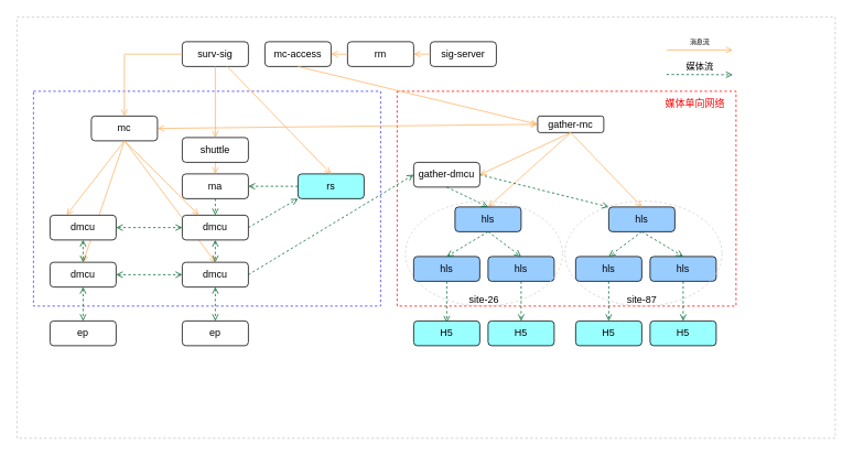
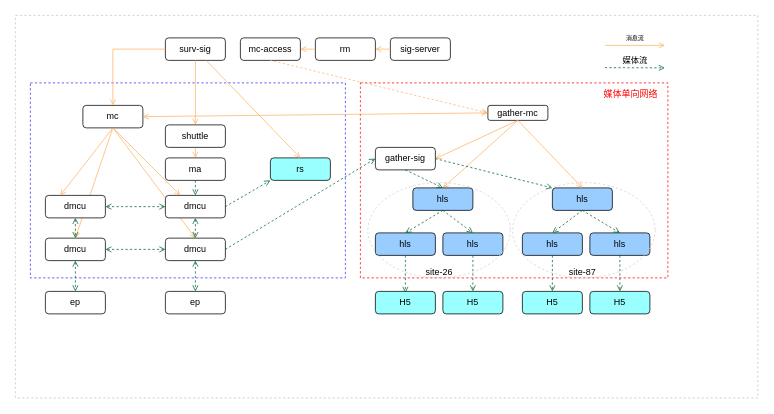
- <mxCell id="62" value="" style="endArrow=none;html=1;rounded=0;strokeColor=#FFB366;startArrow=open;startFill=0;endFill=0;entryX=0.5;entryY=1;entryDx=0;entryDy=0;exitX=0;exitY=0.5;exitDx=0;exitDy=0;" parent="1" source="8" target="27" edge="1"><mxGeometry width="50" height="50" relative="1" as="geometry"><mxPoint x="450" y="190" as="sourcePoint" /><mxPoint x="470" y="90" as="targetPoint" /></mxGeometry></mxCell>
+ <mxCell id="62" value="" style="endArrow=none;html=1;rounded=0;strokeColor=#FFB366;startArrow=open;startFill=0;endFill=0;entryX=0.5;entryY=1;entryDx=0;entryDy=0;exitX=0;exitY=0.5;exitDx=0;exitDy=0;dashed=1;" parent="1" source="8" target="27" edge="1"><mxGeometry width="50" height="50" relative="1" as="geometry"><mxPoint x="450" y="190" as="sourcePoint" /><mxPoint x="470" y="90" as="targetPoint" /></mxGeometry></mxCell>
- <mxCell id="9" value="gather-dmcu" style="rounded=1;whiteSpace=wrap;html=1;" parent="1" vertex="1"><mxGeometry x="500" y="196" width="80" height="30" as="geometry" /></mxCell>
+ <mxCell id="9" value="gather-sig" style="rounded=1;whiteSpace=wrap;html=1;" parent="1" vertex="1"><mxGeometry x="500" y="196" width="80" height="30" as="geometry" /></mxCell>
- <mxCell id="36" value="" style="endArrow=open;startArrow=none;html=1;exitX=0;exitY=0.5;exitDx=0;exitDy=0;entryX=1;entryY=0.5;entryDx=0;entryDy=0;rounded=0;endFill=0;startFill=0;dashed=1;strokeColor=#006633;" parent="1" source="26" target="23" edge="1"><mxGeometry width="50" height="50" relative="1" as="geometry"><mxPoint x="410" y="285" as="sourcePoint" /><mxPoint x="310" y="305" as="targetPoint" /></mxGeometry></mxCell>
